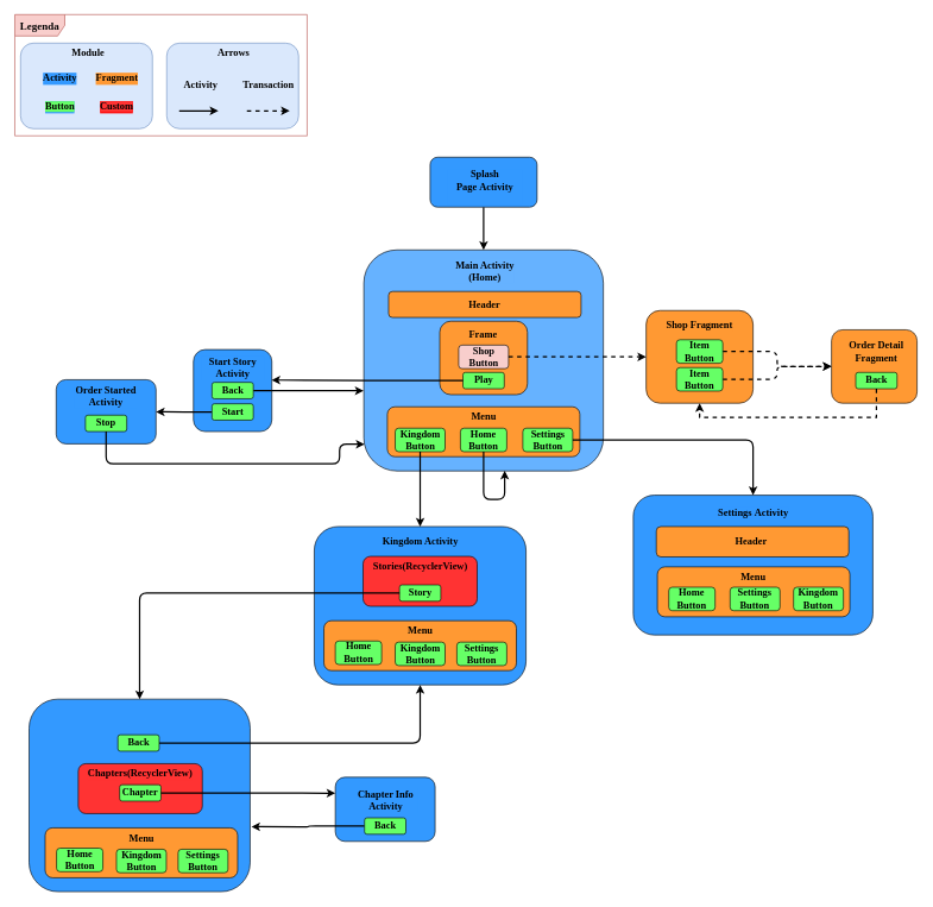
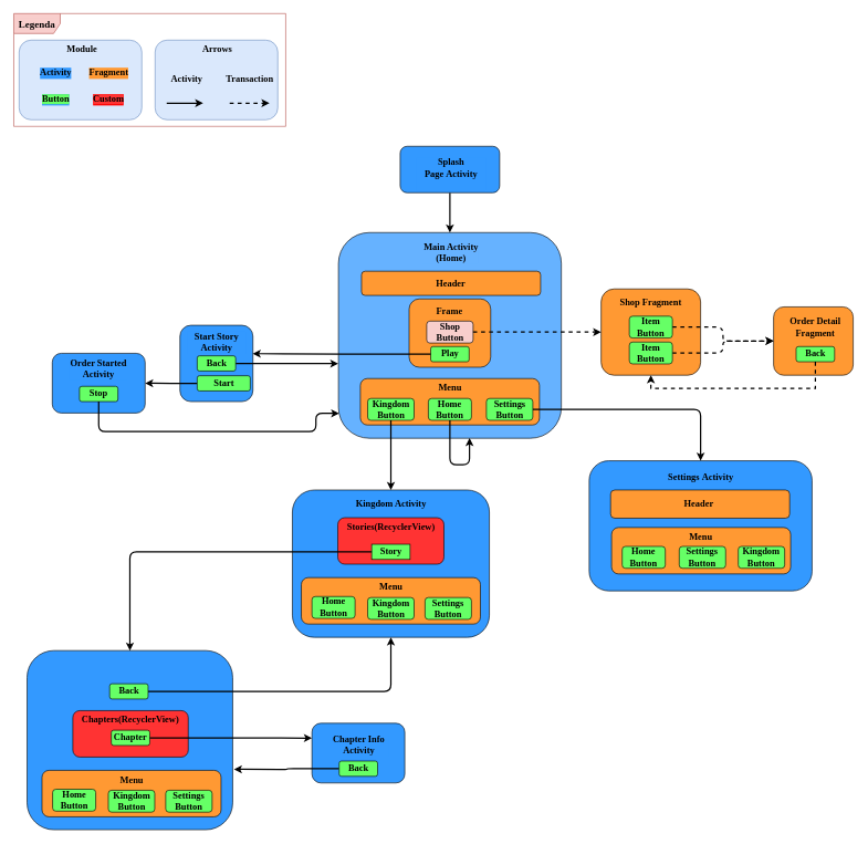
- <mxCell id="25" value="Start" style="rounded=1;whiteSpace=wrap;html=1;labelBackgroundColor=none;fillColor=#66FF66;fontSize=14;fontStyle=1;fontFamily=Garamond;" parent="1" vertex="1"><mxGeometry x="296.5" y="565.75" width="58" height="23" as="geometry" /></mxCell>
+ <mxCell id="25" value="Start" style="rounded=1;whiteSpace=wrap;html=1;labelBackgroundColor=none;fillColor=#66FF66;fontSize=14;fontStyle=1;fontFamily=Garamond;" parent="1" vertex="1"><mxGeometry x="296.5" y="565.75" width="80" height="23" as="geometry" /></mxCell>
- <mxCell id="39" value="Story" style="rounded=1;whiteSpace=wrap;html=1;labelBackgroundColor=none;fillColor=#66FF66;fontSize=14;fontStyle=1;fontFamily=Garamond;" parent="1" vertex="1"><mxGeometry x="559.5" y="819.75" width="58" height="23" as="geometry" /></mxCell>
+ <mxCell id="39" value="Story" style="whiteSpace=wrap;html=1;labelBackgroundColor=none;fillColor=#66FF66;fontSize=14;fontStyle=1;fontFamily=Garamond;rounded=0;" parent="1" vertex="1"><mxGeometry x="559.5" y="819.75" width="58" height="23" as="geometry" /></mxCell>
